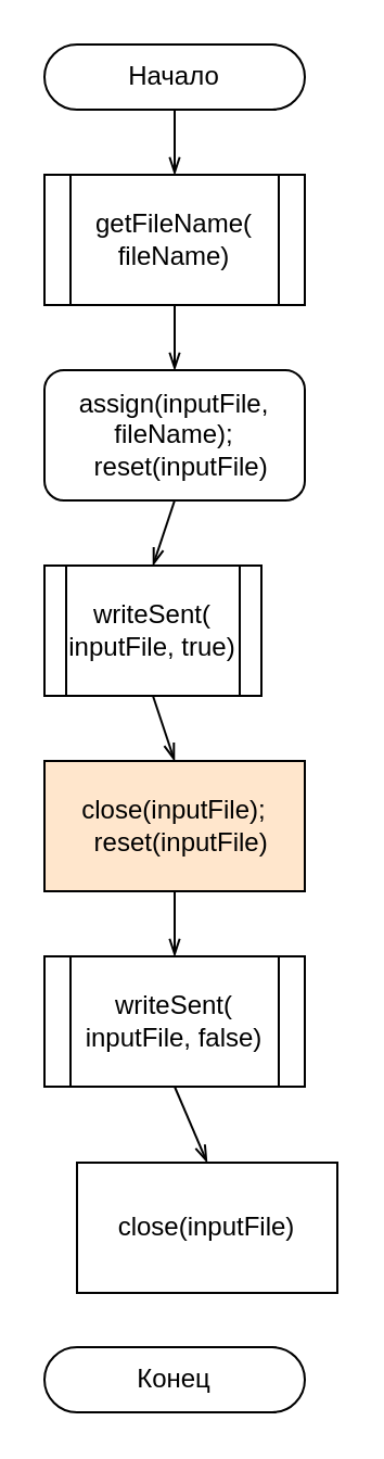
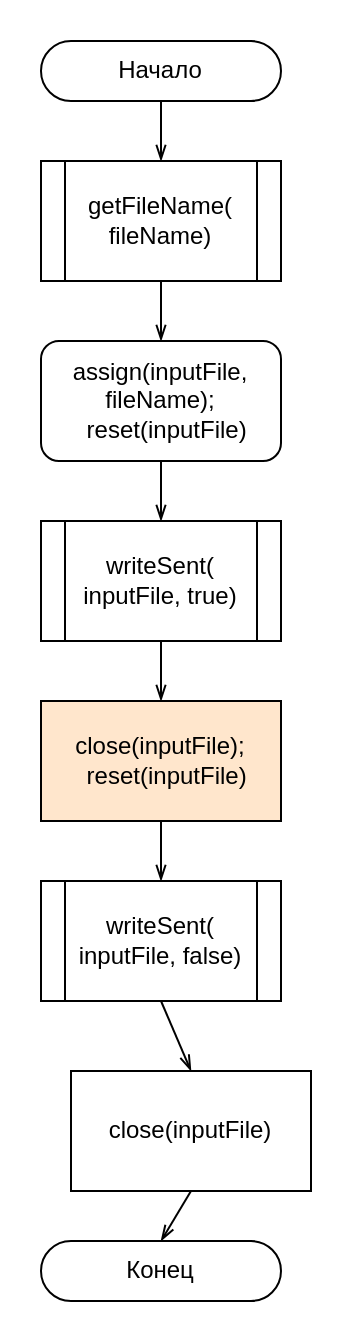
- <mxCell id="5" value="writeSent(&lt;br&gt;inputFile, true)" style="shape=process;whiteSpace=wrap;html=1;backgroundOutline=1;" vertex="1" parent="1"><mxGeometry x="20" y="260" width="100" height="60" as="geometry" /></mxCell>
+ <mxCell id="5" value="writeSent(&lt;br&gt;inputFile, true)" style="shape=process;whiteSpace=wrap;html=1;backgroundOutline=1;" vertex="1" parent="1"><mxGeometry y="260" width="120" height="60" as="geometry" x="20" /></mxCell>
+ <mxCell id="16" value="" style="endArrow=openThin;html=1;fontFamily=Times New Roman;fontSize=14;endFill=0;entryX=0.5;entryY=0;entryDx=0;entryDy=0;exitX=0.5;exitY=1;exitDx=0;exitDy=0;" edge="1" parent="1" source="8" target="9"><mxGeometry width="50" height="50" relative="1" as="geometry"><mxPoint x="200" y="550" as="sourcePoint" /><mxPoint x="250" y="500" as="targetPoint" /></mxGeometry></mxCell>
